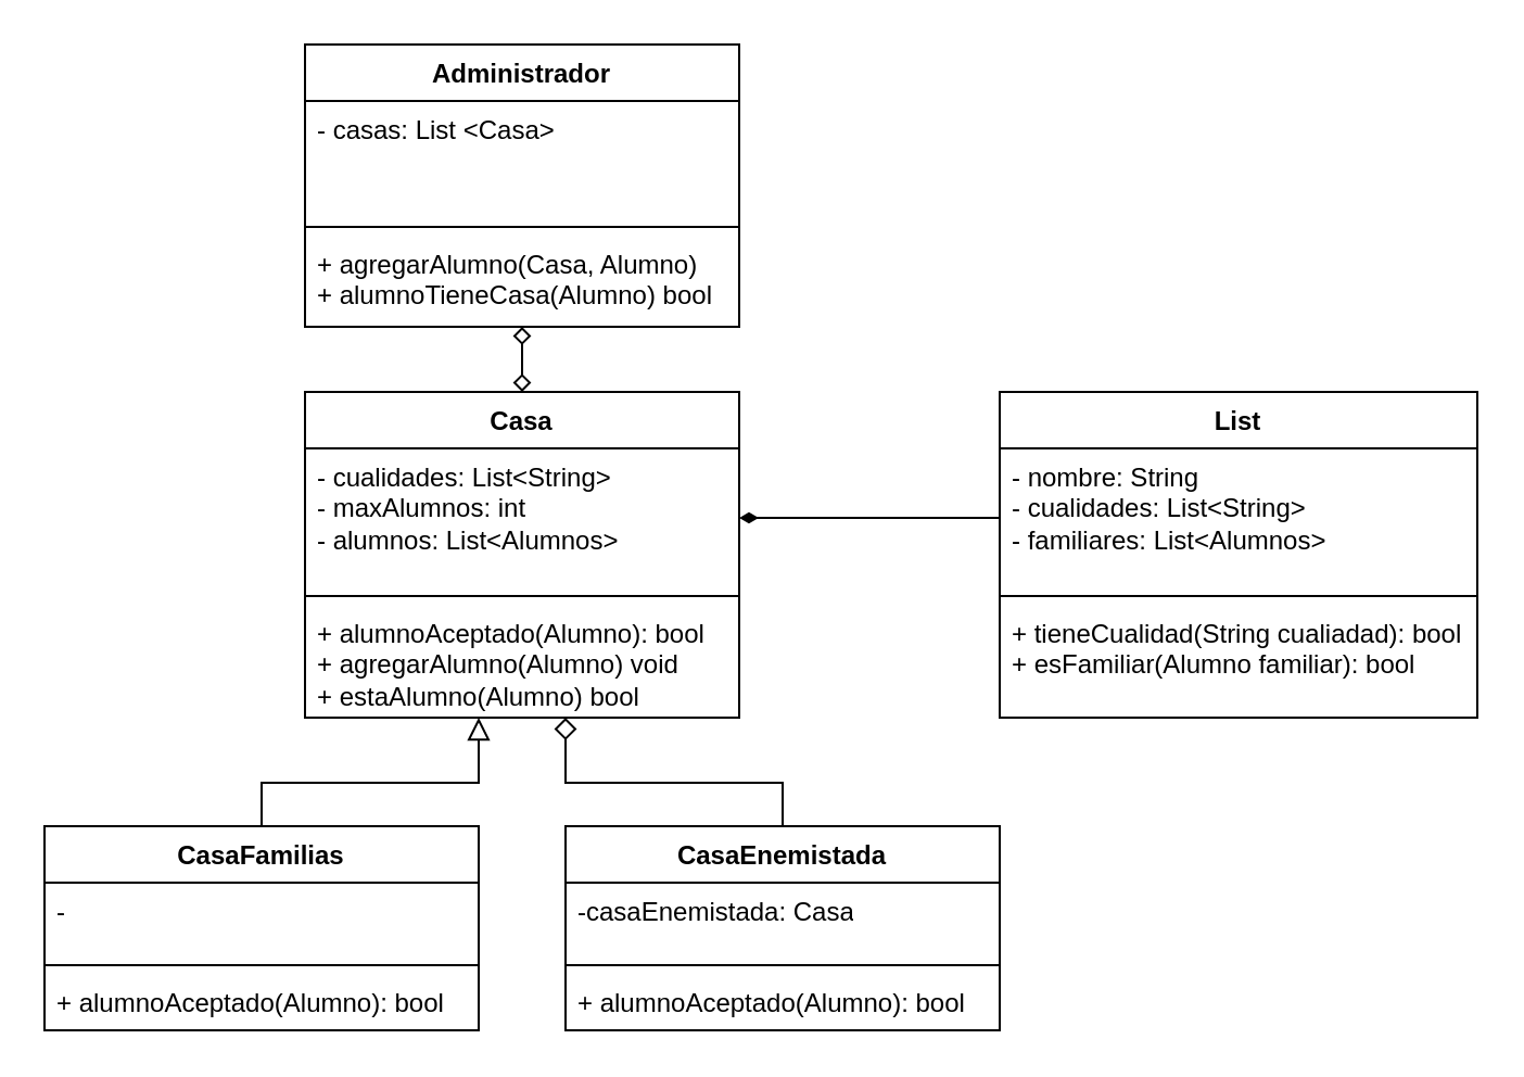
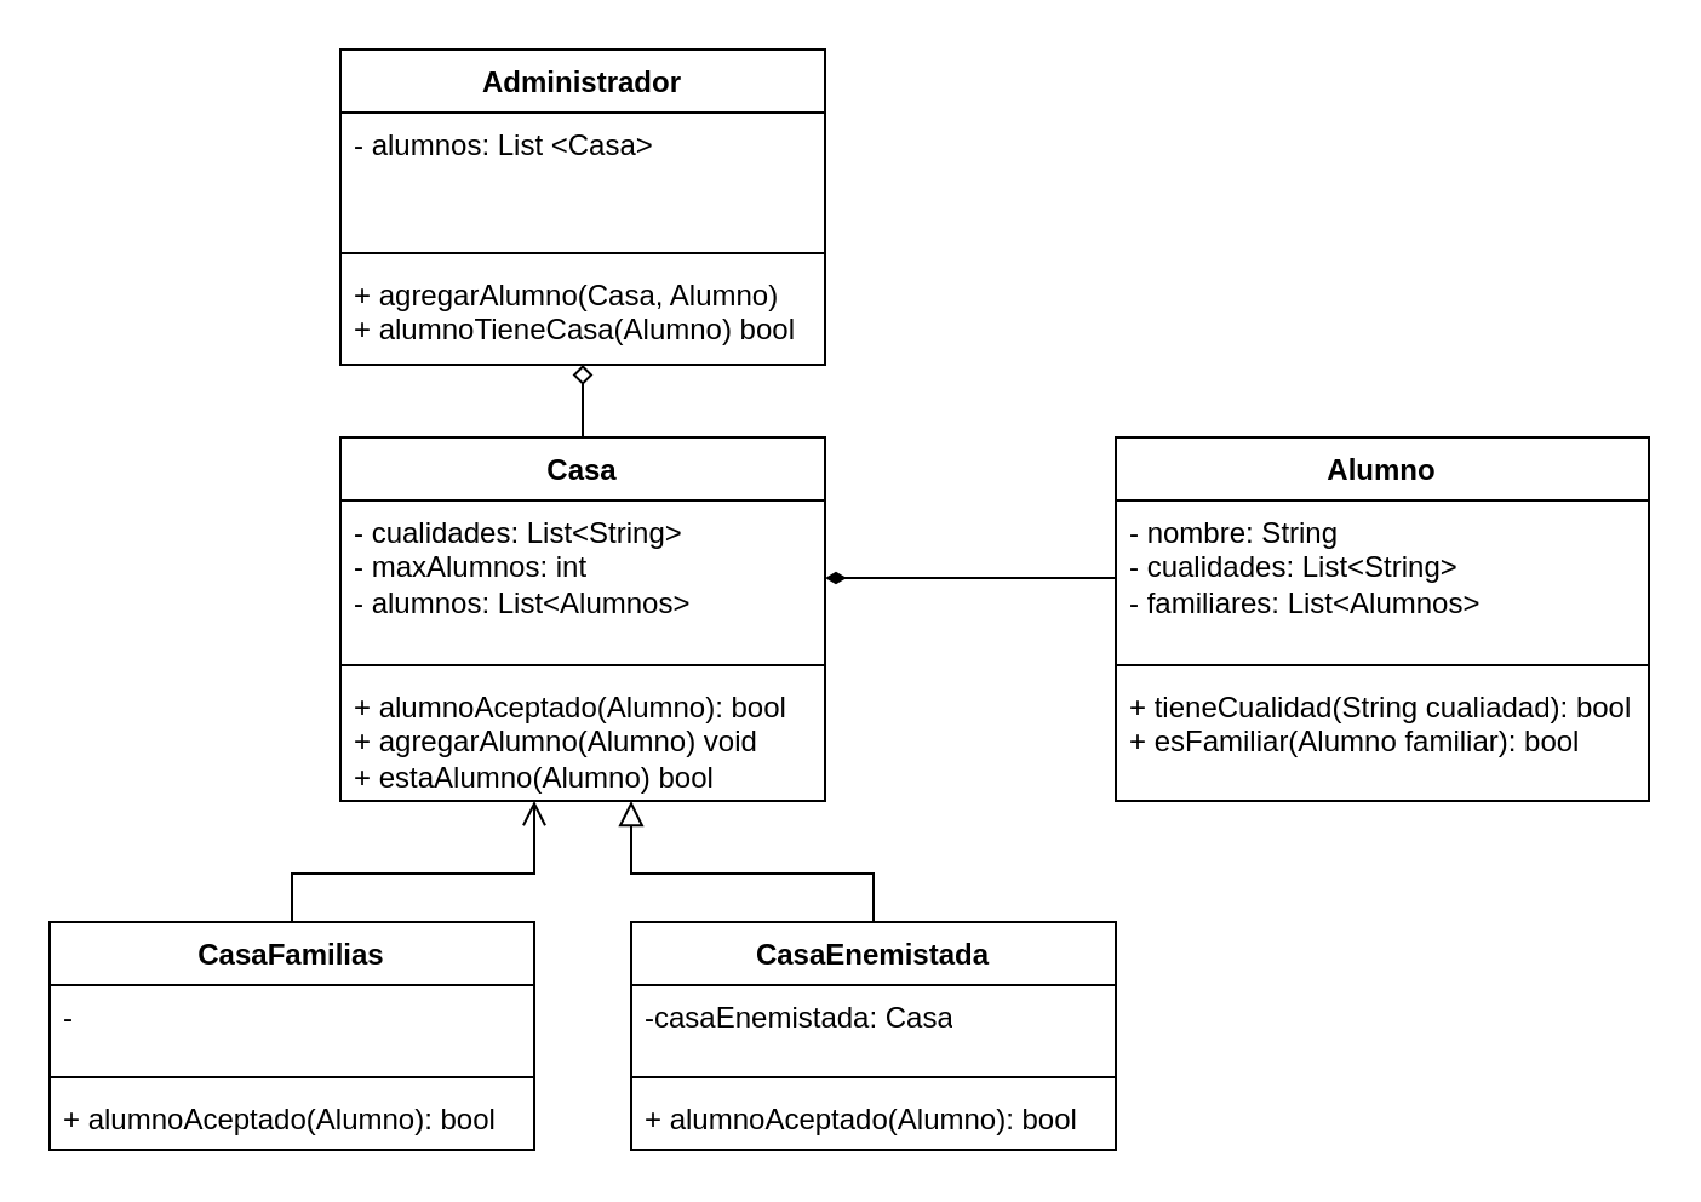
- <mxCell id="4" value="- casas: List &amp;lt;Casa&amp;gt;" style="text;strokeColor=none;fillColor=none;align=left;verticalAlign=top;spacingLeft=4;spacingRight=4;overflow=hidden;rotatable=0;points=[[0,0.5],[1,0.5]];portConstraint=eastwest;whiteSpace=wrap;html=1;" parent="3" vertex="1"><mxGeometry y="26" width="200" height="54" as="geometry" /></mxCell>
+ <mxCell id="4" value="- alumnos: List &amp;lt;Casa&amp;gt;" style="text;strokeColor=none;fillColor=none;align=left;verticalAlign=top;spacingLeft=4;spacingRight=4;overflow=hidden;rotatable=0;points=[[0,0.5],[1,0.5]];portConstraint=eastwest;whiteSpace=wrap;html=1;" parent="3" vertex="1"><mxGeometry y="26" width="200" height="54" as="geometry" /></mxCell>
- <mxCell id="2" style="edgeStyle=orthogonalEdgeStyle;rounded=0;orthogonalLoop=1;jettySize=auto;html=1;entryX=0.5;entryY=0;entryDx=0;entryDy=0;endArrow=diamond;endFill=0;startArrow=diamond;startFill=0;" parent="1" source="3" target="7" edge="1"><mxGeometry relative="1" as="geometry" /></mxCell>
+ <mxCell id="2" style="edgeStyle=orthogonalEdgeStyle;rounded=0;orthogonalLoop=1;jettySize=auto;html=1;entryX=0.5;entryY=0;entryDx=0;entryDy=0;endArrow=none;endFill=0;startArrow=diamond;startFill=0;" parent="1" source="3" target="7" edge="1"><mxGeometry relative="1" as="geometry" /></mxCell>
- <mxCell id="11" value="List" style="swimlane;fontStyle=1;align=center;verticalAlign=top;childLayout=stackLayout;horizontal=1;startSize=26;horizontalStack=0;resizeParent=1;resizeParentMax=0;resizeLast=0;collapsible=1;marginBottom=0;whiteSpace=wrap;html=1;" parent="1" vertex="1"><mxGeometry x="460" y="180" width="220" height="150" as="geometry" /></mxCell>
+ <mxCell id="11" value="Alumno" style="swimlane;fontStyle=1;align=center;verticalAlign=top;childLayout=stackLayout;horizontal=1;startSize=26;horizontalStack=0;resizeParent=1;resizeParentMax=0;resizeLast=0;collapsible=1;marginBottom=0;whiteSpace=wrap;html=1;" parent="1" vertex="1"><mxGeometry x="460" y="180" width="220" height="150" as="geometry" /></mxCell>
- <mxCell id="15" style="edgeStyle=orthogonalEdgeStyle;rounded=0;orthogonalLoop=1;jettySize=auto;html=1;endArrow=block;endFill=0;endSize=8;" parent="1" source="16" target="7" edge="1"><mxGeometry relative="1" as="geometry"><Array as="points"><mxPoint x="120" y="360" /><mxPoint x="220" y="360" /></Array></mxGeometry></mxCell>
+ <mxCell id="15" style="edgeStyle=orthogonalEdgeStyle;rounded=0;orthogonalLoop=1;jettySize=auto;html=1;endArrow=open;endFill=0;endSize=8;" parent="1" source="16" target="7" edge="1"><mxGeometry relative="1" as="geometry"><Array as="points"><mxPoint x="120" y="360" /><mxPoint x="220" y="360" /></Array></mxGeometry></mxCell>
- <mxCell id="20" style="edgeStyle=orthogonalEdgeStyle;rounded=0;orthogonalLoop=1;jettySize=auto;html=1;endArrow=diamond;endFill=0;endSize=8;" parent="1" source="21" target="7" edge="1"><mxGeometry relative="1" as="geometry"><Array as="points"><mxPoint x="360" y="360" /><mxPoint x="260" y="360" /></Array></mxGeometry></mxCell>
+ <mxCell id="20" style="edgeStyle=orthogonalEdgeStyle;rounded=0;orthogonalLoop=1;jettySize=auto;html=1;endArrow=block;endFill=0;endSize=8;" parent="1" source="21" target="7" edge="1"><mxGeometry relative="1" as="geometry"><Array as="points"><mxPoint x="360" y="360" /><mxPoint x="260" y="360" /></Array></mxGeometry></mxCell>
